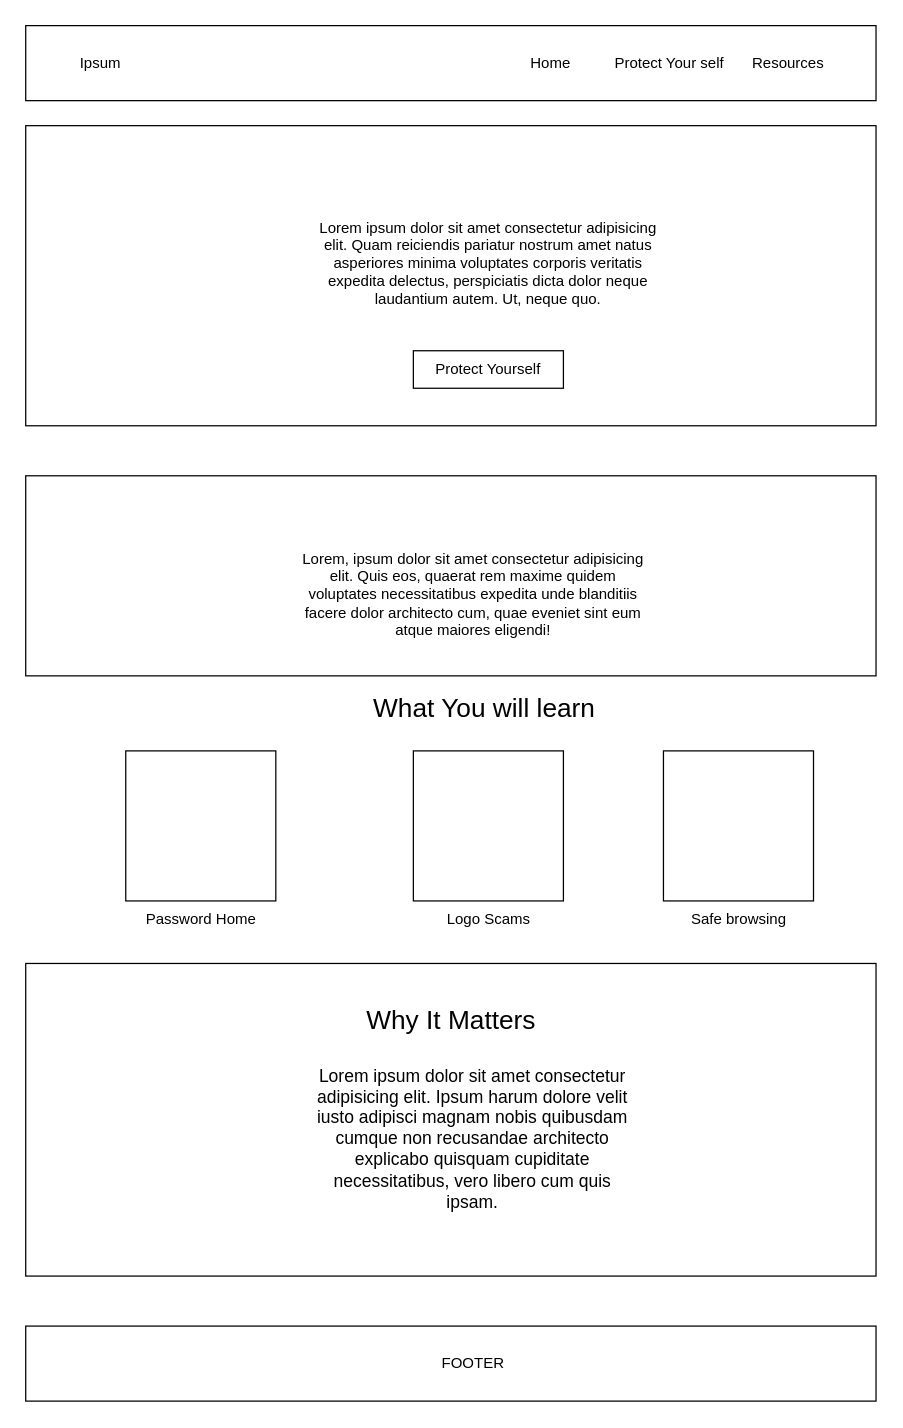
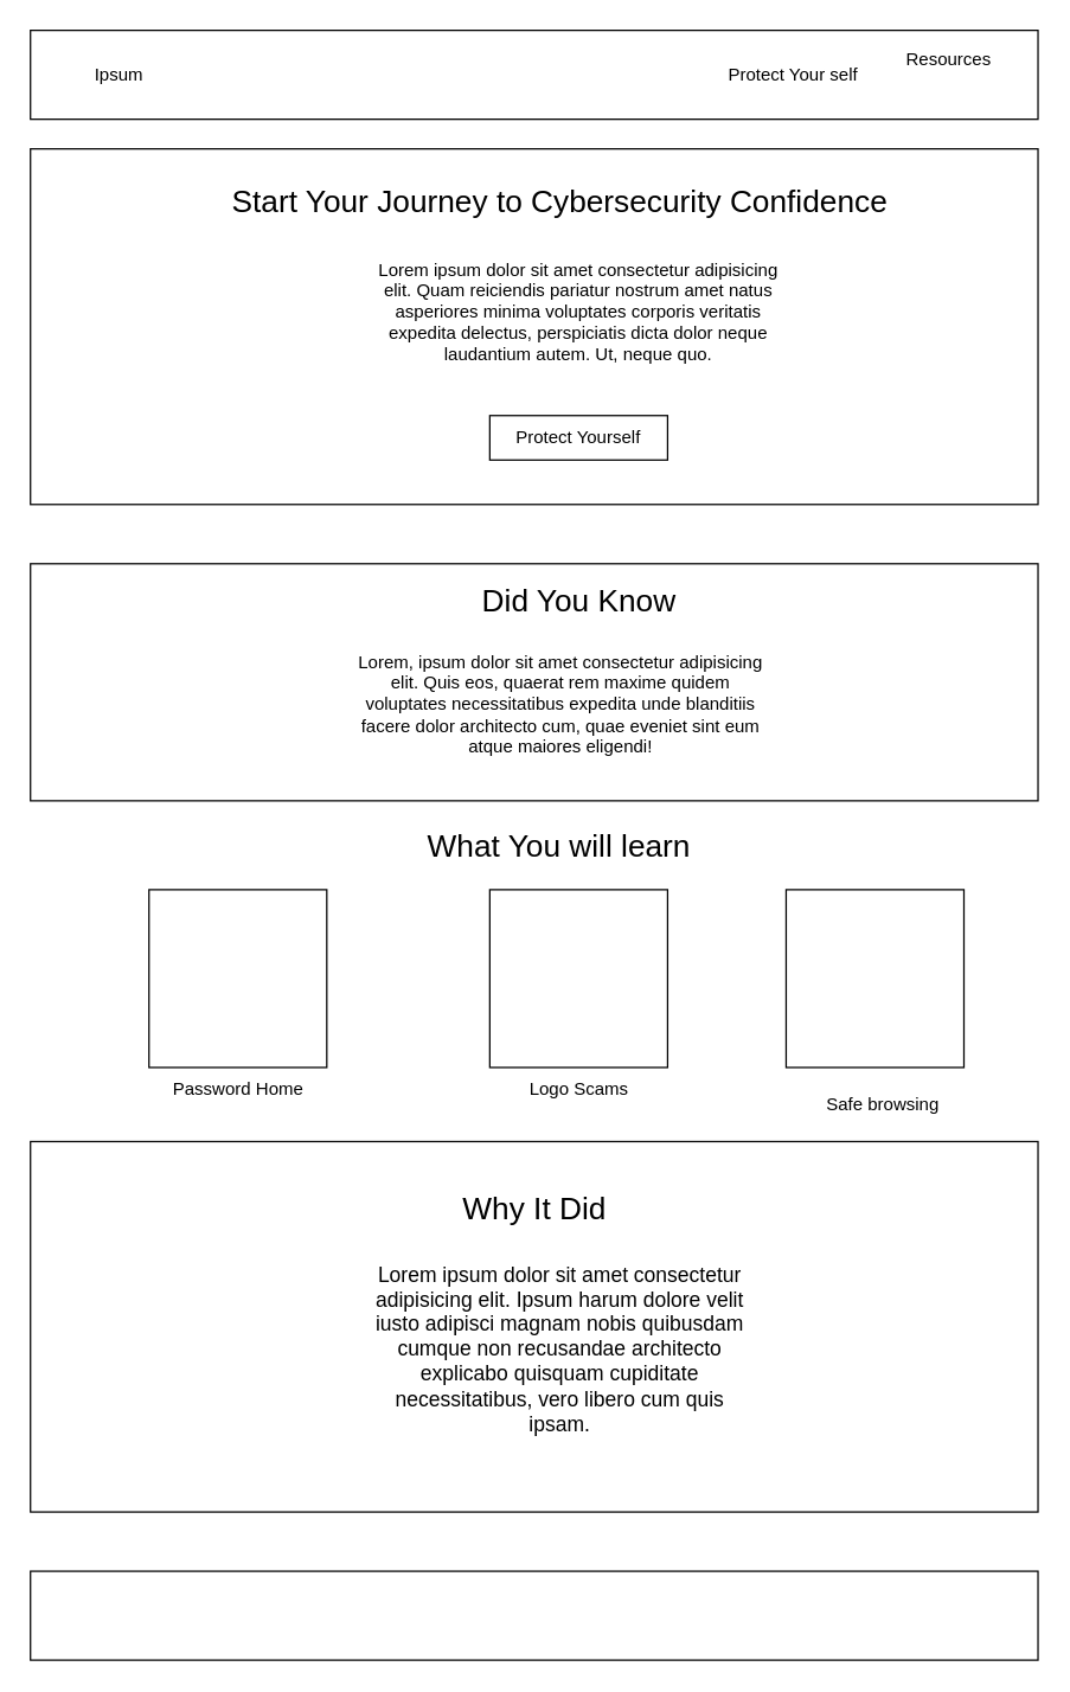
- <mxCell id="11" value="Home" style="text;html=1;align=center;verticalAlign=middle;whiteSpace=wrap;rounded=0;" parent="1" vertex="1"><mxGeometry x="410" y="35" width="60" height="30" as="geometry" /></mxCell>
- <mxCell id="13" value="Resources" style="text;html=1;align=center;verticalAlign=middle;whiteSpace=wrap;rounded=0;" parent="1" vertex="1"><mxGeometry x="600" y="35" width="60" height="30" as="geometry" /></mxCell>
+ <mxCell id="13" value="Resources" style="text;html=1;align=center;verticalAlign=middle;whiteSpace=wrap;rounded=0;" parent="1" vertex="1"><mxGeometry x="610" y="25" width="60" height="30" as="geometry" /></mxCell>
+ <mxCell id="14" value="Start Your Journey to Cybersecurity Confidence" style="text;html=1;align=center;verticalAlign=middle;whiteSpace=wrap;rounded=0;fontSize=21;" parent="1" vertex="1"><mxGeometry x="145" y="110" width="465" height="50" as="geometry" /></mxCell>
+ <mxCell id="17" value="Did You Know" style="text;html=1;align=center;verticalAlign=middle;whiteSpace=wrap;rounded=0;fontSize=21;" parent="1" vertex="1"><mxGeometry x="317.5" y="390" width="145" height="30" as="geometry" /></mxCell>
- <mxCell id="19" value="What You will learn" style="text;html=1;align=center;verticalAlign=middle;whiteSpace=wrap;rounded=0;fontSize=21;" parent="1" vertex="1"><mxGeometry x="297.49" y="550" width="180" height="30" as="geometry" /></mxCell>
+ <mxCell id="19" value="What You will learn" style="text;html=1;align=center;verticalAlign=middle;whiteSpace=wrap;rounded=0;fontSize=21;" parent="1" vertex="1"><mxGeometry x="287.49" y="555" width="180" height="30" as="geometry" /></mxCell>
- <mxCell id="25" value="Safe browsing" style="text;html=1;align=center;verticalAlign=middle;whiteSpace=wrap;rounded=0;" parent="1" vertex="1"><mxGeometry x="537.5" y="720" width="105" height="30" as="geometry" /></mxCell>
+ <mxCell id="25" value="Safe browsing" style="text;html=1;align=center;verticalAlign=middle;whiteSpace=wrap;rounded=0;" parent="1" vertex="1"><mxGeometry x="542.5" y="730" width="105" height="30" as="geometry" /></mxCell>
- <mxCell id="20" value="Why It Matters" style="text;html=1;align=center;verticalAlign=middle;whiteSpace=wrap;rounded=0;fontSize=21;" parent="1" vertex="1"><mxGeometry x="288.75" y="800" width="142.5" height="30" as="geometry" /></mxCell>
+ <mxCell id="20" value="Why It Did" style="text;html=1;align=center;verticalAlign=middle;whiteSpace=wrap;rounded=0;fontSize=21;" parent="1" vertex="1"><mxGeometry x="288.75" y="800" width="142.5" height="30" as="geometry" /></mxCell>
- <mxCell id="22" value="FOOTER" style="text;html=1;align=center;verticalAlign=middle;whiteSpace=wrap;rounded=0;" parent="1" vertex="1"><mxGeometry x="347.5" y="1075" width="60" height="30" as="geometry" /></mxCell>
